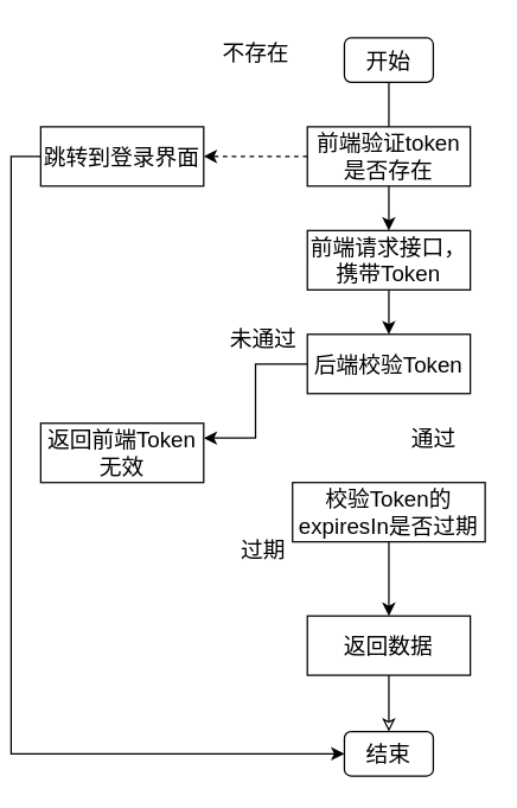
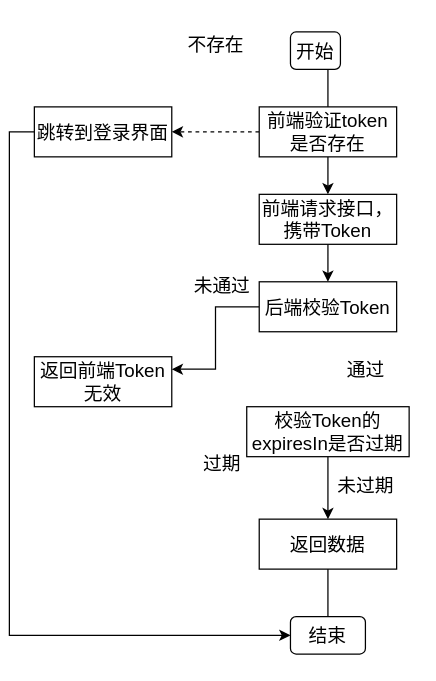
- <mxCell id="3" value="开始" style="rounded=1;whiteSpace=wrap;html=1;fontSize=15;" vertex="1" parent="1"><mxGeometry x="225" y="25" width="60" height="30" as="geometry" /></mxCell>
+ <mxCell id="3" value="开始" style="rounded=1;whiteSpace=wrap;html=1;fontSize=15;" vertex="1" parent="1"><mxGeometry x="225" y="25" width="40" height="30" as="geometry" /></mxCell>
+ <mxCell id="21" value="未过期" style="text;html=1;align=center;verticalAlign=middle;resizable=0;points=[];autosize=1;strokeColor=none;fillColor=none;fontSize=15;" vertex="1" parent="1"><mxGeometry x="250" y="373" width="70" height="30" as="geometry" /></mxCell>
- <mxCell id="16" value="" style="edgeStyle=orthogonalEdgeStyle;rounded=0;orthogonalLoop=1;jettySize=auto;html=1;endArrow=classic;endFill=0;entryX=0.5;entryY=0;entryDx=0;entryDy=0;fontSize=15;" edge="1" parent="1" source="17" target="18"><mxGeometry relative="1" as="geometry"><mxPoint x="255" y="535" as="targetPoint" /></mxGeometry></mxCell>
+ <mxCell id="16" value="" style="edgeStyle=orthogonalEdgeStyle;rounded=0;orthogonalLoop=1;jettySize=auto;html=1;endArrow=none;endFill=0;entryX=0.5;entryY=0;entryDx=0;entryDy=0;fontSize=15;" edge="1" parent="1" source="17" target="18"><mxGeometry relative="1" as="geometry"><mxPoint x="255" y="535" as="targetPoint" /></mxGeometry></mxCell>
